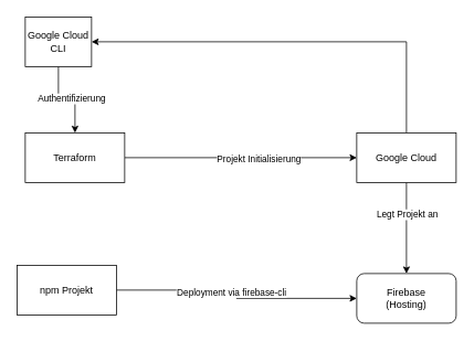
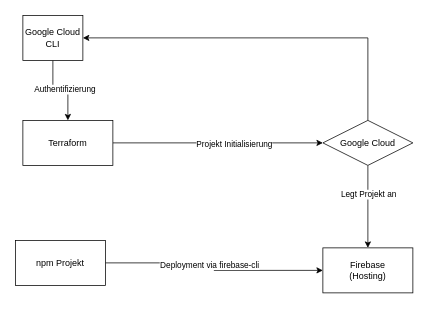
- <mxCell id="9" value="Google Cloud" style="rounded=0;whiteSpace=wrap;html=1;" vertex="1" parent="1"><mxGeometry x="430" y="160" width="120" height="60" as="geometry" /></mxCell>
+ <mxCell id="9" value="Google Cloud" style="rhombus;whiteSpace=wrap;html=1;" vertex="1" parent="1"><mxGeometry x="430" y="160" width="120" height="60" as="geometry" /></mxCell>
- <mxCell id="5" value="Firebase&lt;div&gt;(Hosting)&lt;/div&gt;" style="whiteSpace=wrap;html=1;rounded=1;" vertex="1" parent="1"><mxGeometry x="430" y="330" width="120" height="60" as="geometry" /></mxCell>
+ <mxCell id="5" value="Firebase&lt;div&gt;(Hosting)&lt;/div&gt;" style="rounded=0;whiteSpace=wrap;html=1;" vertex="1" parent="1"><mxGeometry x="430" y="330" width="120" height="60" as="geometry" /></mxCell>
